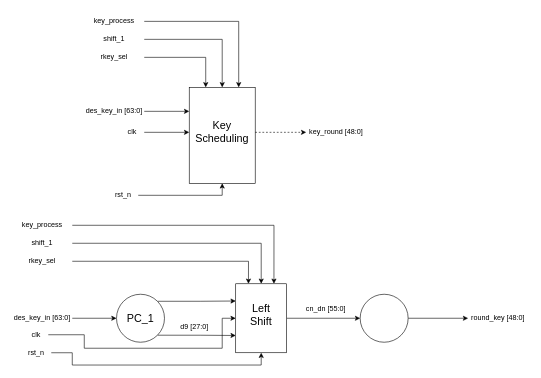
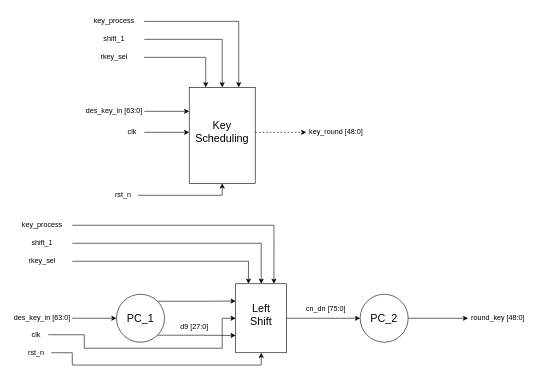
- <mxCell id="41" value="cn_dn [55:0]" style="text;html=1;align=center;verticalAlign=middle;whiteSpace=wrap;rounded=0;" vertex="1" parent="1"><mxGeometry x="492.5" y="500" width="100" height="30" as="geometry" /></mxCell>
+ <mxCell id="41" value="cn_dn [75:0]" style="text;html=1;align=center;verticalAlign=middle;whiteSpace=wrap;rounded=0;" vertex="1" parent="1"><mxGeometry x="492.5" y="500" width="100" height="30" as="geometry" /></mxCell>
+ <mxCell id="26" value="&lt;font style=&quot;font-size: 18px;&quot;&gt;PC_2&lt;/font&gt;" style="text;html=1;align=center;verticalAlign=middle;whiteSpace=wrap;rounded=0;" vertex="1" parent="1"><mxGeometry x="610" y="515" width="60" height="30" as="geometry" /></mxCell>
